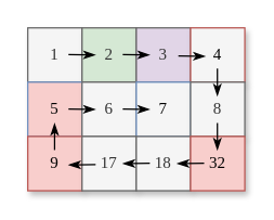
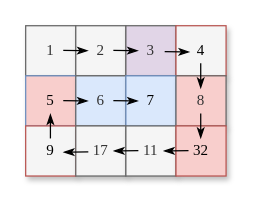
- <mxCell id="3" value="&lt;font face=&quot;Comic Sans MS&quot;&gt;2&lt;/font&gt;" style="rounded=0;whiteSpace=wrap;html=1;fillColor=#d5e8d4;fontColor=#333333;strokeColor=#666666;shadow=1;" vertex="1" parent="1"><mxGeometry x="60" y="20" width="40" height="40" as="geometry" /></mxCell>
+ <mxCell id="3" value="&lt;font face=&quot;Comic Sans MS&quot;&gt;2&lt;/font&gt;" style="rounded=0;whiteSpace=wrap;html=1;fillColor=#f5f5f5;fontColor=#333333;strokeColor=#666666;shadow=1;" vertex="1" parent="1"><mxGeometry x="60" y="20" width="40" height="40" as="geometry" /></mxCell>
- <mxCell id="7" value="&lt;font face=&quot;Comic Sans MS&quot;&gt;6&lt;/font&gt;" style="rounded=0;whiteSpace=wrap;html=1;fillColor=#f5f5f5;fontColor=#333333;strokeColor=#666666;shadow=1;" vertex="1" parent="1"><mxGeometry x="60" y="60" width="40" height="40" as="geometry" /></mxCell>
+ <mxCell id="7" value="&lt;font face=&quot;Comic Sans MS&quot;&gt;6&lt;/font&gt;" style="rounded=0;whiteSpace=wrap;html=1;fillColor=#dae8fc;fontColor=#333333;strokeColor=#666666;shadow=1;" vertex="1" parent="1"><mxGeometry x="60" y="60" width="40" height="40" as="geometry" /></mxCell>
- <mxCell id="8" value="&lt;font face=&quot;Comic Sans MS&quot;&gt;7&lt;/font&gt;" style="rounded=0;whiteSpace=wrap;html=1;fillColor=#f5f5f5;strokeColor=#6c8ebf;shadow=1;" vertex="1" parent="1"><mxGeometry x="100" y="60" width="40" height="40" as="geometry" /></mxCell>
+ <mxCell id="8" value="&lt;font face=&quot;Comic Sans MS&quot;&gt;7&lt;/font&gt;" style="rounded=0;whiteSpace=wrap;html=1;fillColor=#dae8fc;strokeColor=#6c8ebf;shadow=1;" vertex="1" parent="1"><mxGeometry x="100" y="60" width="40" height="40" as="geometry" /></mxCell>
- <mxCell id="9" value="&lt;font face=&quot;Comic Sans MS&quot;&gt;8&lt;/font&gt;" style="rounded=0;whiteSpace=wrap;html=1;fillColor=#f5f5f5;fontColor=#333333;strokeColor=#666666;shadow=1;" vertex="1" parent="1"><mxGeometry x="140" y="60" width="40" height="40" as="geometry" /></mxCell>
+ <mxCell id="9" value="&lt;font face=&quot;Comic Sans MS&quot;&gt;8&lt;/font&gt;" style="rounded=0;whiteSpace=wrap;html=1;fillColor=#f8cecc;fontColor=#333333;strokeColor=#666666;shadow=1;" vertex="1" parent="1"><mxGeometry x="140" y="60" width="40" height="40" as="geometry" /></mxCell>
- <mxCell id="10" value="&lt;font face=&quot;Comic Sans MS&quot;&gt;9&lt;/font&gt;" style="rounded=0;whiteSpace=wrap;html=1;fillColor=#f8cecc;strokeColor=#b85450;shadow=1;" vertex="1" parent="1"><mxGeometry x="20" y="100" width="40" height="40" as="geometry" /></mxCell>
+ <mxCell id="10" value="&lt;font face=&quot;Comic Sans MS&quot;&gt;9&lt;/font&gt;" style="rounded=0;whiteSpace=wrap;html=1;fillColor=#f5f5f5;strokeColor=#b85450;shadow=1;" vertex="1" parent="1"><mxGeometry x="20" y="100" width="40" height="40" as="geometry" /></mxCell>
- <mxCell id="12" value="&lt;font face=&quot;Comic Sans MS&quot;&gt;18&lt;/font&gt;" style="rounded=0;whiteSpace=wrap;html=1;fillColor=#f5f5f5;fontColor=#333333;strokeColor=#666666;shadow=1;" vertex="1" parent="1"><mxGeometry x="100" y="100" width="40" height="40" as="geometry" /></mxCell>
+ <mxCell id="12" value="&lt;font face=&quot;Comic Sans MS&quot;&gt;11&lt;/font&gt;" style="rounded=0;whiteSpace=wrap;html=1;fillColor=#f5f5f5;fontColor=#333333;strokeColor=#666666;shadow=1;" vertex="1" parent="1"><mxGeometry x="100" y="100" width="40" height="40" as="geometry" /></mxCell>
